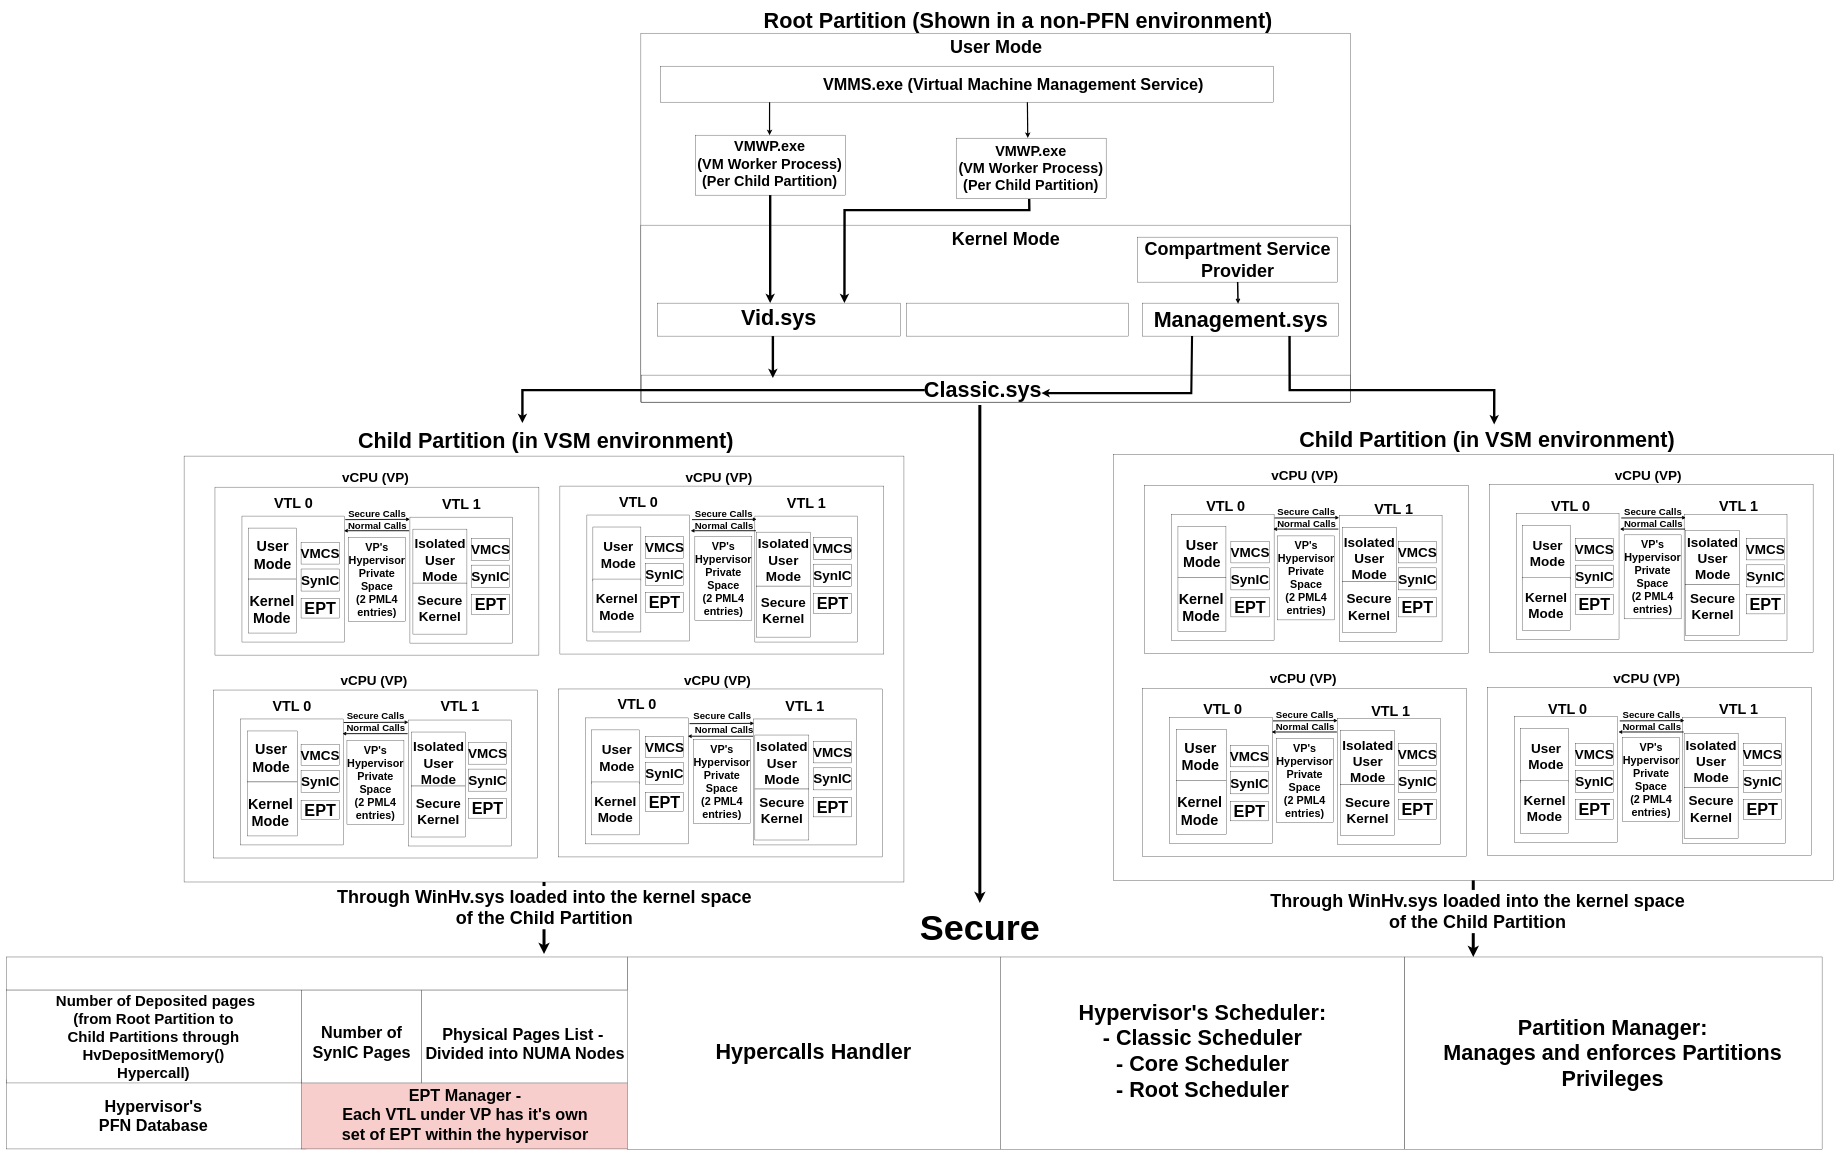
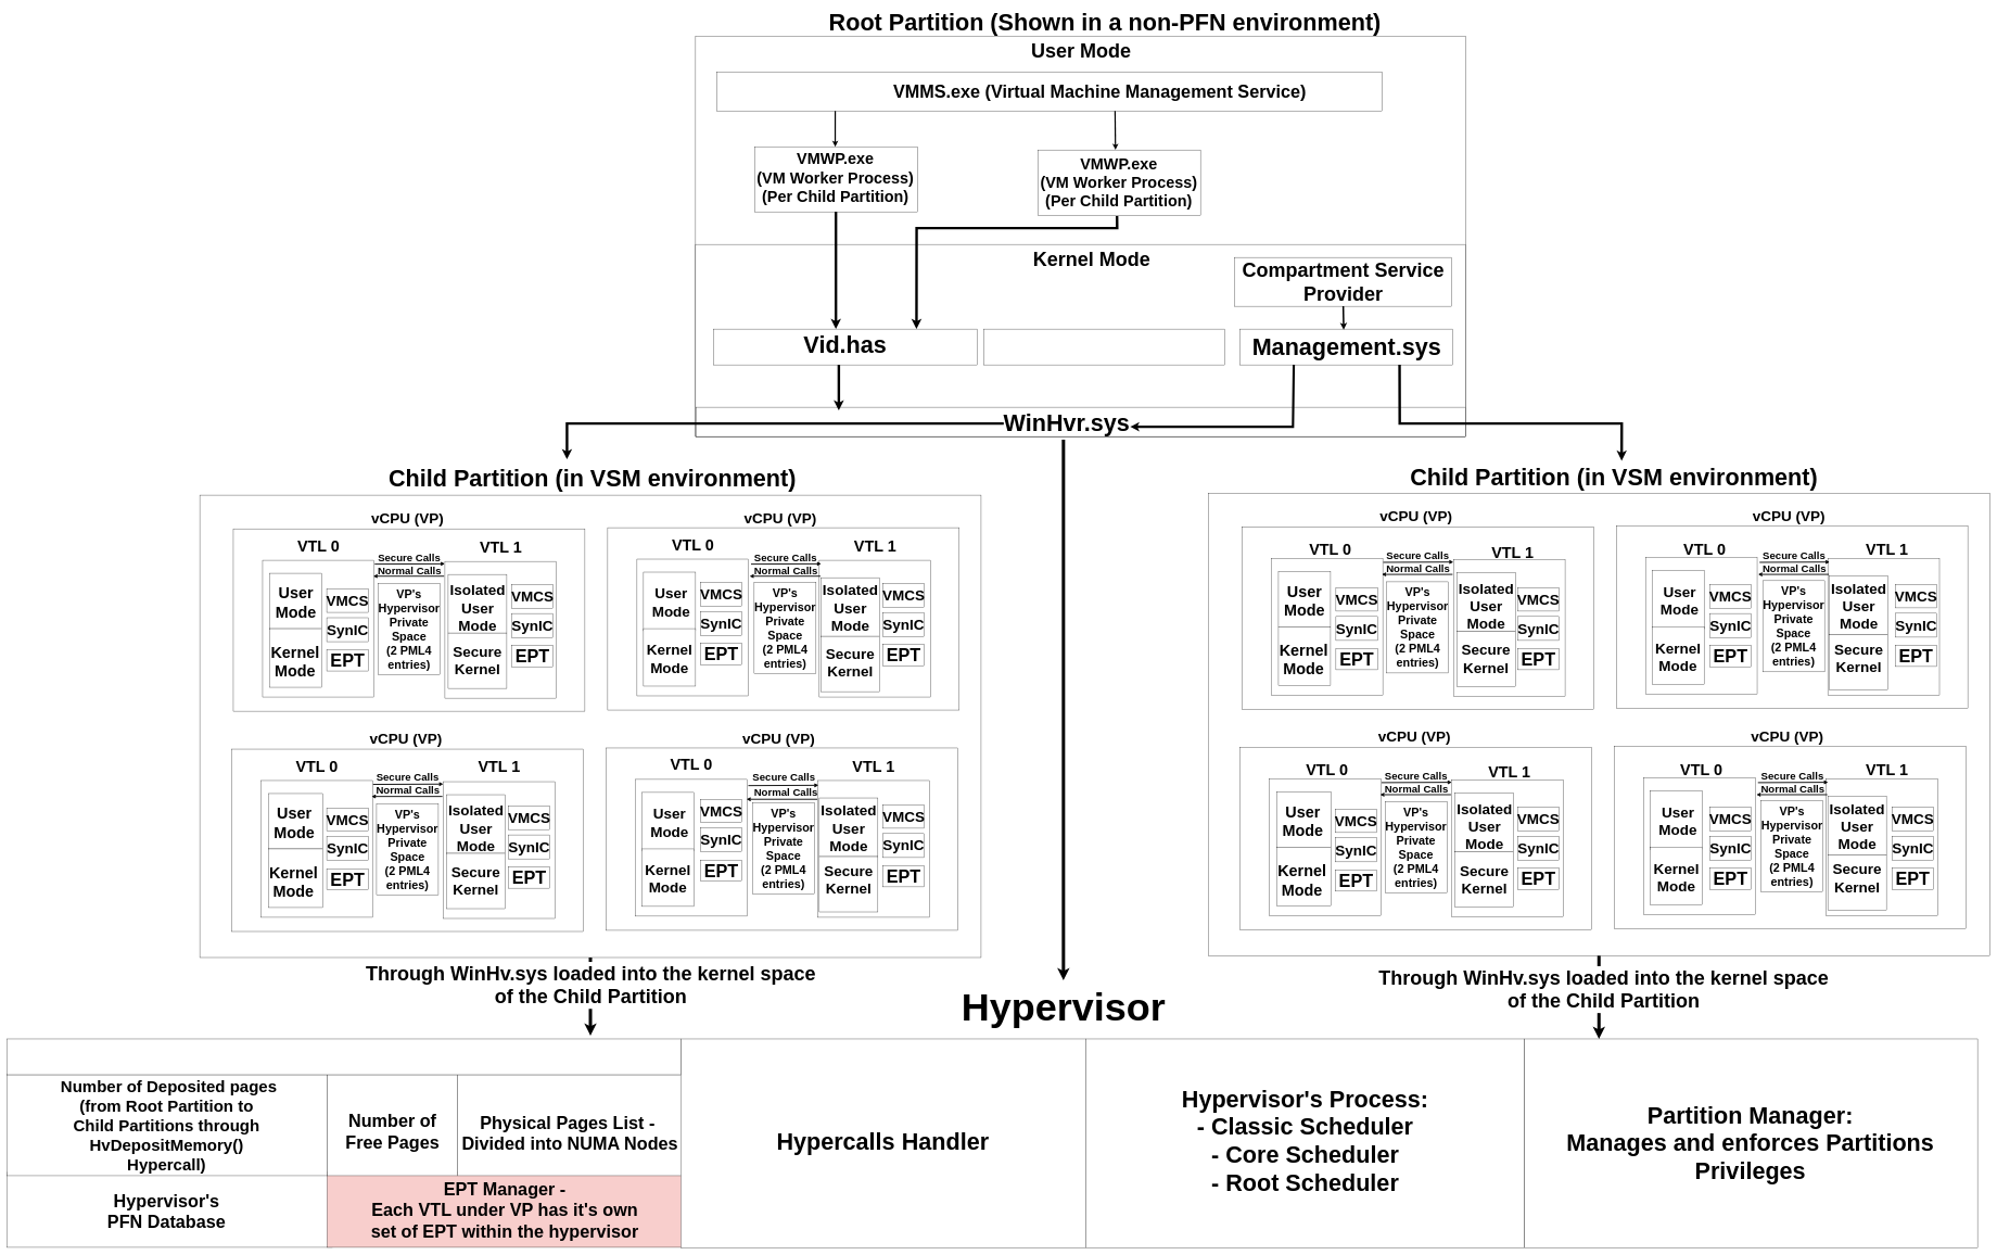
- <mxCell id="254" value="" style="endArrow=open;html=1;rounded=0;exitX=0.5;exitY=1;exitDx=0;exitDy=0;entryX=0.486;entryY=0.021;entryDx=0;entryDy=0;strokeWidth=5;entryPerimeter=0;" edge="1" parent="1" source="253" target="51"><mxGeometry width="50" height="50" relative="1" as="geometry"><mxPoint x="3070" y="1900" as="sourcePoint" /><mxPoint x="3120" y="1850" as="targetPoint" /><Array as="points" /></mxGeometry></mxCell>
+ <mxCell id="254" value="" style="endArrow=classic;html=1;rounded=0;exitX=0.5;exitY=1;exitDx=0;exitDy=0;entryX=0.486;entryY=0.021;entryDx=0;entryDy=0;strokeWidth=5;entryPerimeter=0;" edge="1" parent="1" source="253" target="51"><mxGeometry width="50" height="50" relative="1" as="geometry"><mxPoint x="3070" y="1900" as="sourcePoint" /><mxPoint x="3120" y="1850" as="targetPoint" /><Array as="points" /></mxGeometry></mxCell>
- <mxCell id="49" value="&lt;span style=&quot;font-size: 72px;&quot;&gt;&lt;b&gt;Vid.sys&lt;/b&gt;&lt;/span&gt;" style="text;html=1;align=center;verticalAlign=middle;whiteSpace=wrap;rounded=0;" vertex="1" parent="1"><mxGeometry x="2444.4" y="1020" width="301.21" height="80" as="geometry" /></mxCell>
+ <mxCell id="49" value="&lt;span style=&quot;font-size: 72px;&quot;&gt;&lt;b&gt;Vid.has&lt;/b&gt;&lt;/span&gt;" style="text;html=1;align=center;verticalAlign=middle;whiteSpace=wrap;rounded=0;" vertex="1" parent="1"><mxGeometry x="2444.4" y="1020" width="301.21" height="80" as="geometry" /></mxCell>
- <mxCell id="53" value="&lt;span style=&quot;font-size: 72px;&quot;&gt;&lt;b&gt;Classic.sys&lt;/b&gt;&lt;/span&gt;" style="text;html=1;align=center;verticalAlign=middle;whiteSpace=wrap;rounded=0;" vertex="1" parent="1"><mxGeometry x="2990" y="1250" width="570" height="100" as="geometry" /></mxCell>
+ <mxCell id="53" value="&lt;span style=&quot;font-size: 72px;&quot;&gt;&lt;b&gt;WinHvr.sys&lt;/b&gt;&lt;/span&gt;" style="text;html=1;align=center;verticalAlign=middle;whiteSpace=wrap;rounded=0;" vertex="1" parent="1"><mxGeometry x="2990" y="1250" width="570" height="100" as="geometry" /></mxCell>
- <mxCell id="32" value="&lt;font style=&quot;font-size: 120px;&quot;&gt;&lt;b&gt;Secure&lt;/b&gt;&lt;/font&gt;" style="text;html=1;align=center;verticalAlign=middle;whiteSpace=wrap;rounded=0;" vertex="1" parent="1"><mxGeometry x="2690" y="3010" width="1150" height="160" as="geometry" /></mxCell>
+ <mxCell id="32" value="&lt;font style=&quot;font-size: 120px;&quot;&gt;&lt;b&gt;Hypervisor&lt;/b&gt;&lt;/font&gt;" style="text;html=1;align=center;verticalAlign=middle;whiteSpace=wrap;rounded=0;" vertex="1" parent="1"><mxGeometry x="2690" y="3010" width="1150" height="160" as="geometry" /></mxCell>
- <mxCell id="40" value="&lt;font style=&quot;font-size: 54px;&quot;&gt;&lt;b style=&quot;&quot;&gt;Number of SynIC Pages&lt;/b&gt;&lt;/font&gt;" style="text;html=1;align=center;verticalAlign=middle;whiteSpace=wrap;rounded=0;" vertex="1" parent="1"><mxGeometry x="1003.5" y="3360" width="400" height="230" as="geometry" /></mxCell>
+ <mxCell id="40" value="&lt;font style=&quot;font-size: 54px;&quot;&gt;&lt;b style=&quot;&quot;&gt;Number of Free Pages&lt;/b&gt;&lt;/font&gt;" style="text;html=1;align=center;verticalAlign=middle;whiteSpace=wrap;rounded=0;" vertex="1" parent="1"><mxGeometry x="1003.5" y="3360" width="400" height="230" as="geometry" /></mxCell>
- <mxCell id="45" value="&lt;font style=&quot;&quot;&gt;&lt;b style=&quot;&quot;&gt;&lt;font style=&quot;font-size: 72px;&quot;&gt;Hypervisor's Scheduler:&lt;br&gt;- Classic Scheduler&lt;br&gt;- Core Scheduler&lt;br&gt;- Root Scheduler&lt;br&gt;&lt;/font&gt;&lt;/b&gt;&lt;br&gt;&lt;/font&gt;" style="text;html=1;align=center;verticalAlign=middle;whiteSpace=wrap;rounded=0;" vertex="1" parent="1"><mxGeometry x="3333.5" y="3190" width="1346.5" height="640" as="geometry" /></mxCell>
+ <mxCell id="45" value="&lt;font style=&quot;&quot;&gt;&lt;b style=&quot;&quot;&gt;&lt;font style=&quot;font-size: 72px;&quot;&gt;Hypervisor's Process:&lt;br&gt;- Classic Scheduler&lt;br&gt;- Core Scheduler&lt;br&gt;- Root Scheduler&lt;br&gt;&lt;/font&gt;&lt;/b&gt;&lt;br&gt;&lt;/font&gt;" style="text;html=1;align=center;verticalAlign=middle;whiteSpace=wrap;rounded=0;" vertex="1" parent="1"><mxGeometry x="3333.5" y="3190" width="1346.5" height="640" as="geometry" /></mxCell>
